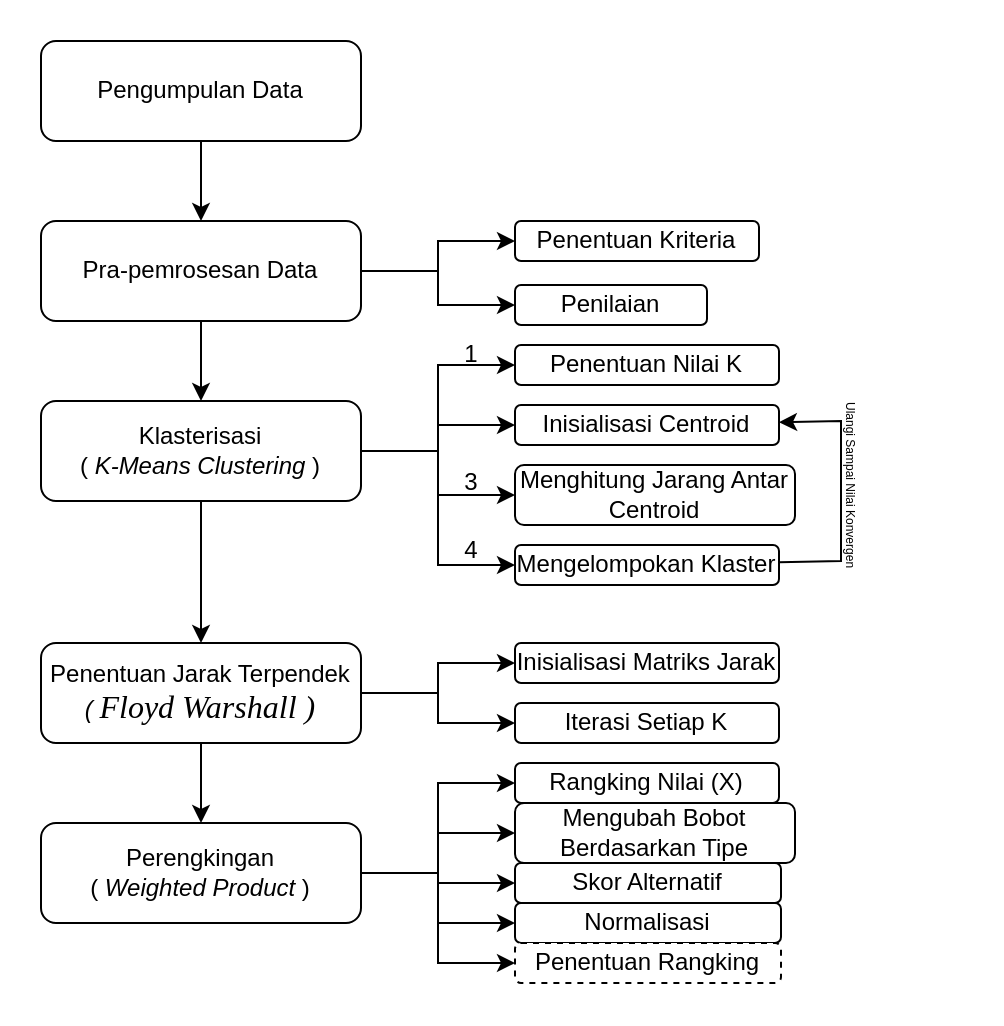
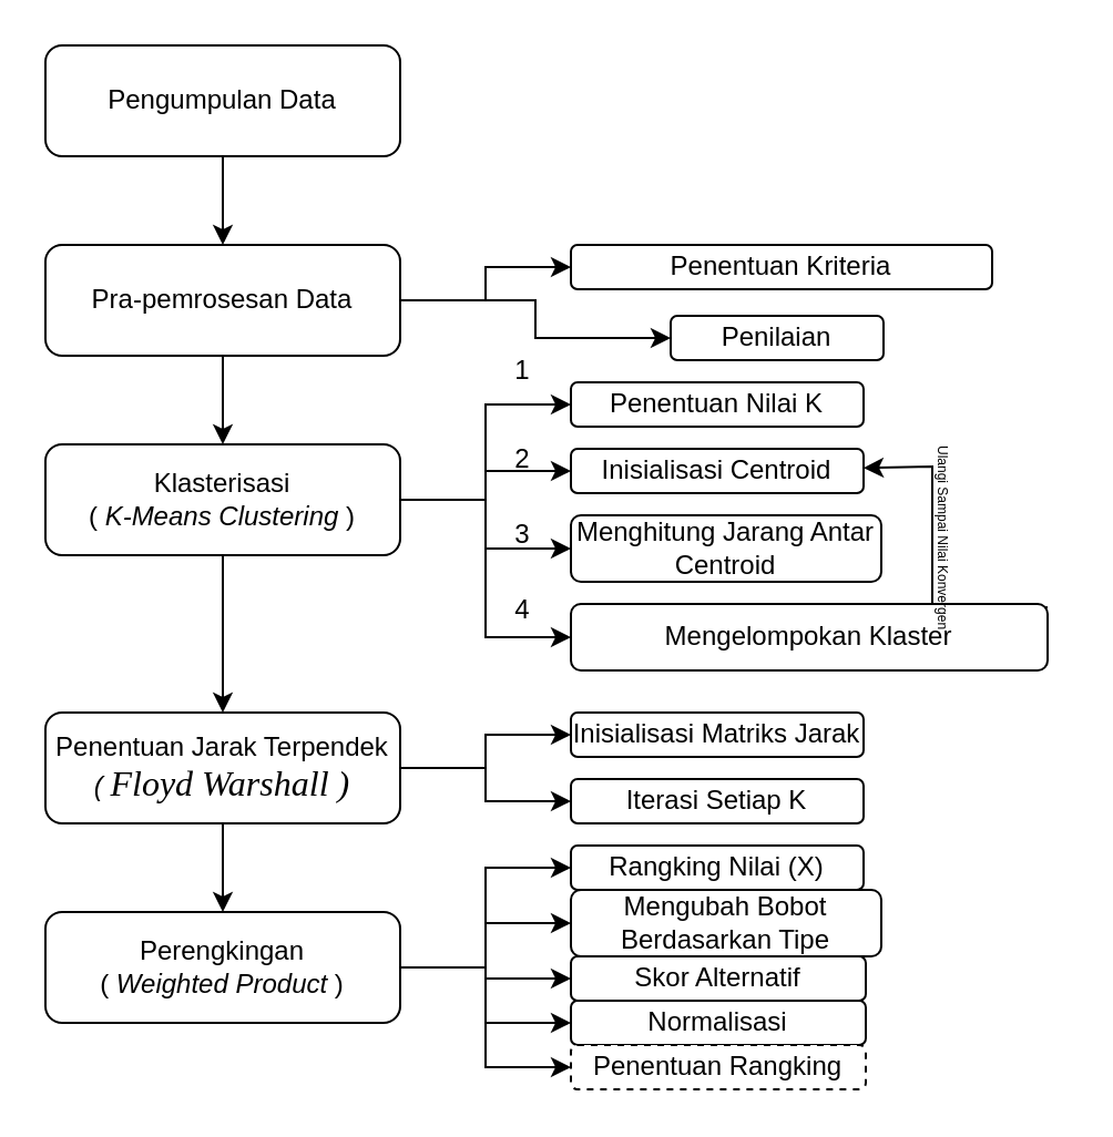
- <mxCell id="25" value="Penentuan Kriteria" style="rounded=1;whiteSpace=wrap;html=1;" vertex="1" parent="1"><mxGeometry x="257" y="110" width="122" height="20" as="geometry" /></mxCell>
+ <mxCell id="25" value="Penentuan Kriteria" style="rounded=1;whiteSpace=wrap;html=1;" vertex="1" parent="1"><mxGeometry x="257" y="110" width="190" height="20" as="geometry" /></mxCell>
- <mxCell id="24" value="Penilaian" style="rounded=1;whiteSpace=wrap;html=1;" vertex="1" parent="1"><mxGeometry x="257" y="142" width="96" height="20" as="geometry" /></mxCell>
+ <mxCell id="24" value="Penilaian" style="rounded=1;whiteSpace=wrap;html=1;" vertex="1" parent="1"><mxGeometry x="302" y="142" width="96" height="20" as="geometry" /></mxCell>
- <mxCell id="31" value="1" style="text;html=1;align=center;verticalAlign=middle;resizable=0;points=[];autosize=1;strokeColor=none;fillColor=none;" vertex="1" parent="1"><mxGeometry x="220" y="162" width="30" height="30" as="geometry" /></mxCell>
+ <mxCell id="31" value="1" style="text;html=1;align=center;verticalAlign=middle;resizable=0;points=[];autosize=1;strokeColor=none;fillColor=none;" vertex="1" parent="1"><mxGeometry x="220" y="152" width="30" height="30" as="geometry" /></mxCell>
+ <mxCell id="32" value="2" style="text;html=1;align=center;verticalAlign=middle;resizable=0;points=[];autosize=1;strokeColor=none;fillColor=none;" vertex="1" parent="1"><mxGeometry x="220" y="192" width="30" height="30" as="geometry" /></mxCell>
- <mxCell id="30" value="Mengelompokan Klaster" style="rounded=1;whiteSpace=wrap;html=1;" vertex="1" parent="1"><mxGeometry x="257" y="272" width="132" height="20" as="geometry" /></mxCell>
+ <mxCell id="30" value="Mengelompokan Klaster" style="rounded=1;whiteSpace=wrap;html=1;" vertex="1" parent="1"><mxGeometry x="257" y="272" width="215" height="30" as="geometry" /></mxCell>
